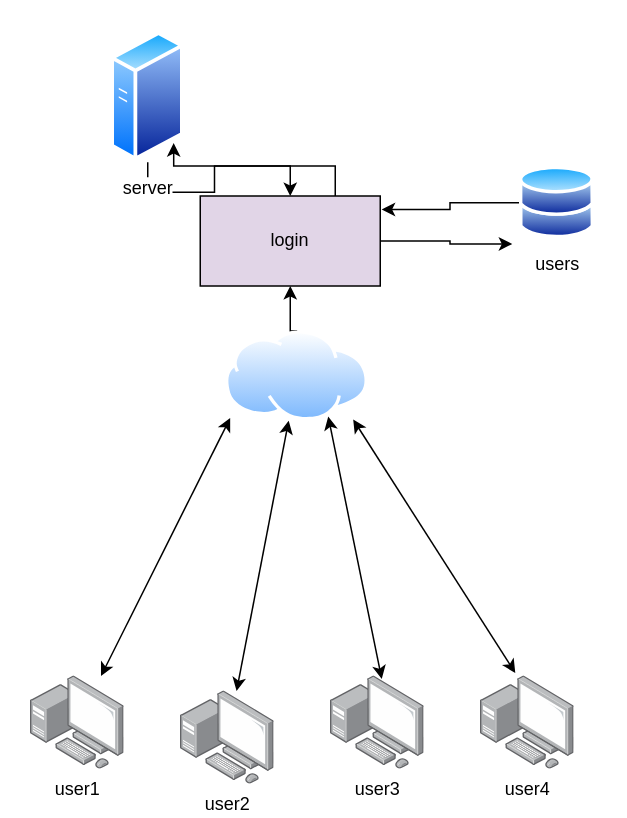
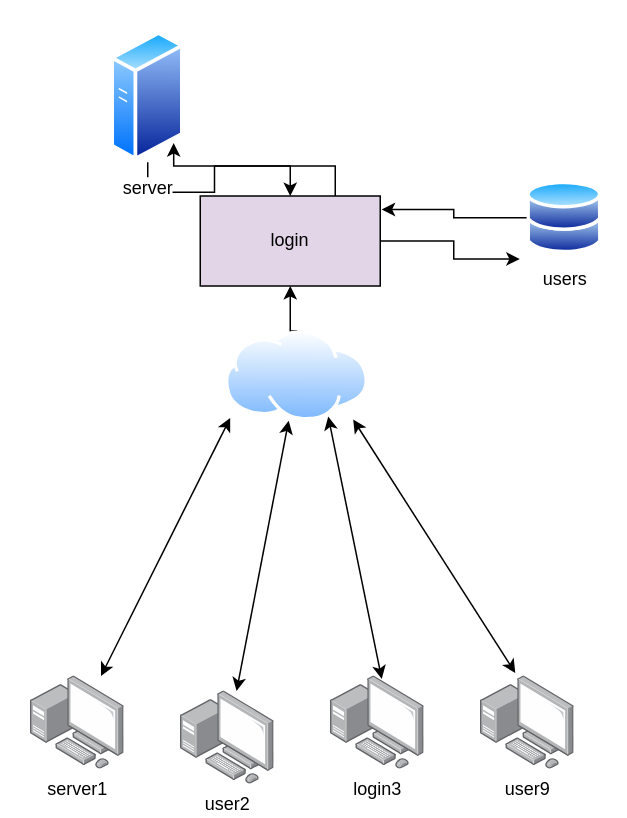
- <mxCell id="13" value="users" style="image;aspect=fixed;perimeter=ellipsePerimeter;html=1;align=center;shadow=0;dashed=0;spacingTop=3;image=img/lib/active_directory/databases.svg;" vertex="1" parent="1"><mxGeometry x="346" y="110" width="50" height="49" as="geometry" /></mxCell>
+ <mxCell id="13" value="users" style="image;aspect=fixed;perimeter=ellipsePerimeter;html=1;align=center;shadow=0;dashed=0;spacingTop=3;image=img/lib/active_directory/databases.svg;" vertex="1" parent="1"><mxGeometry x="351" y="120" width="50" height="49" as="geometry" /></mxCell>
- <mxCell id="4" value="user1" style="image;points=[];aspect=fixed;html=1;align=center;shadow=0;dashed=0;image=img/lib/allied_telesis/computer_and_terminals/Personal_Computer_with_Server.svg;" vertex="1" parent="1"><mxGeometry x="20" y="450" width="62.4" height="62.4" as="geometry" /></mxCell>
+ <mxCell id="4" value="server1" style="image;points=[];aspect=fixed;html=1;align=center;shadow=0;dashed=0;image=img/lib/allied_telesis/computer_and_terminals/Personal_Computer_with_Server.svg;" vertex="1" parent="1"><mxGeometry x="20" y="450" width="62.4" height="62.4" as="geometry" /></mxCell>
- <mxCell id="6" value="user3" style="image;points=[];aspect=fixed;html=1;align=center;shadow=0;dashed=0;image=img/lib/allied_telesis/computer_and_terminals/Personal_Computer_with_Server.svg;" vertex="1" parent="1"><mxGeometry x="220" y="450" width="62.4" height="62.4" as="geometry" /></mxCell>
+ <mxCell id="6" value="login3" style="image;points=[];aspect=fixed;html=1;align=center;shadow=0;dashed=0;image=img/lib/allied_telesis/computer_and_terminals/Personal_Computer_with_Server.svg;" vertex="1" parent="1"><mxGeometry x="220" y="450" width="62.4" height="62.4" as="geometry" /></mxCell>
- <mxCell id="7" value="user4" style="image;points=[];aspect=fixed;html=1;align=center;shadow=0;dashed=0;image=img/lib/allied_telesis/computer_and_terminals/Personal_Computer_with_Server.svg;" vertex="1" parent="1"><mxGeometry x="320" y="450" width="62.4" height="62.4" as="geometry" /></mxCell>
+ <mxCell id="7" value="user9" style="image;points=[];aspect=fixed;html=1;align=center;shadow=0;dashed=0;image=img/lib/allied_telesis/computer_and_terminals/Personal_Computer_with_Server.svg;" vertex="1" parent="1"><mxGeometry x="320" y="450" width="62.4" height="62.4" as="geometry" /></mxCell>
